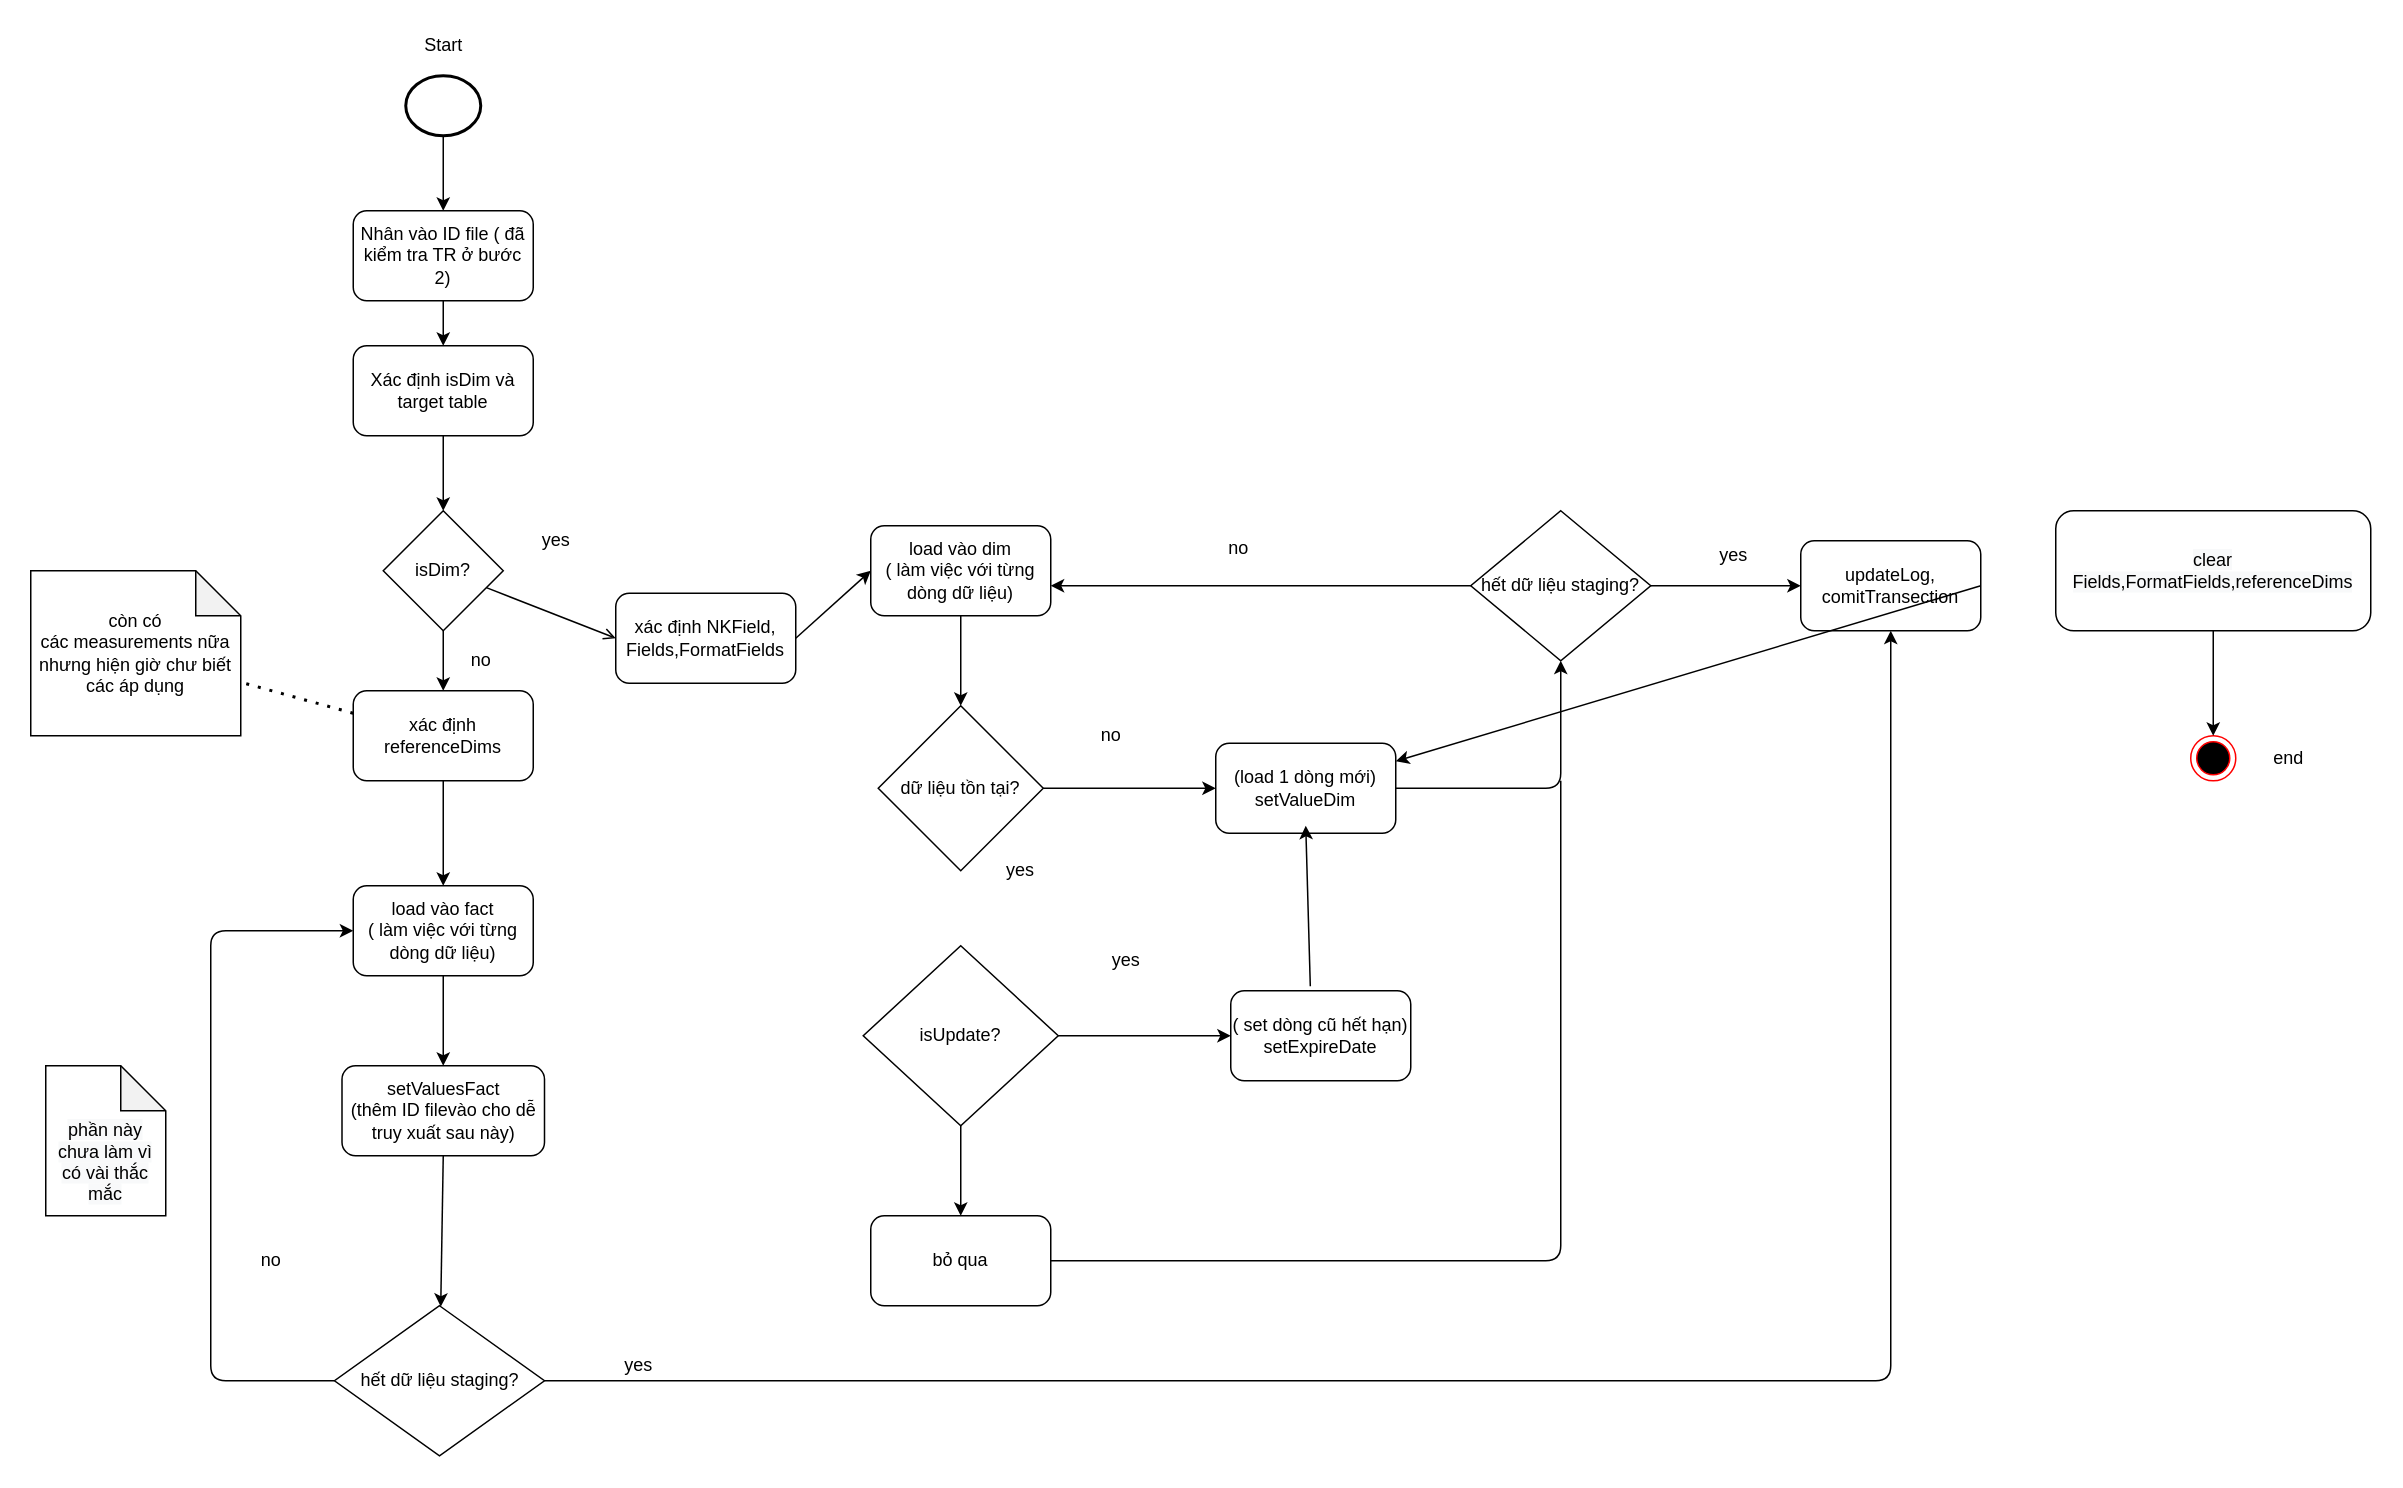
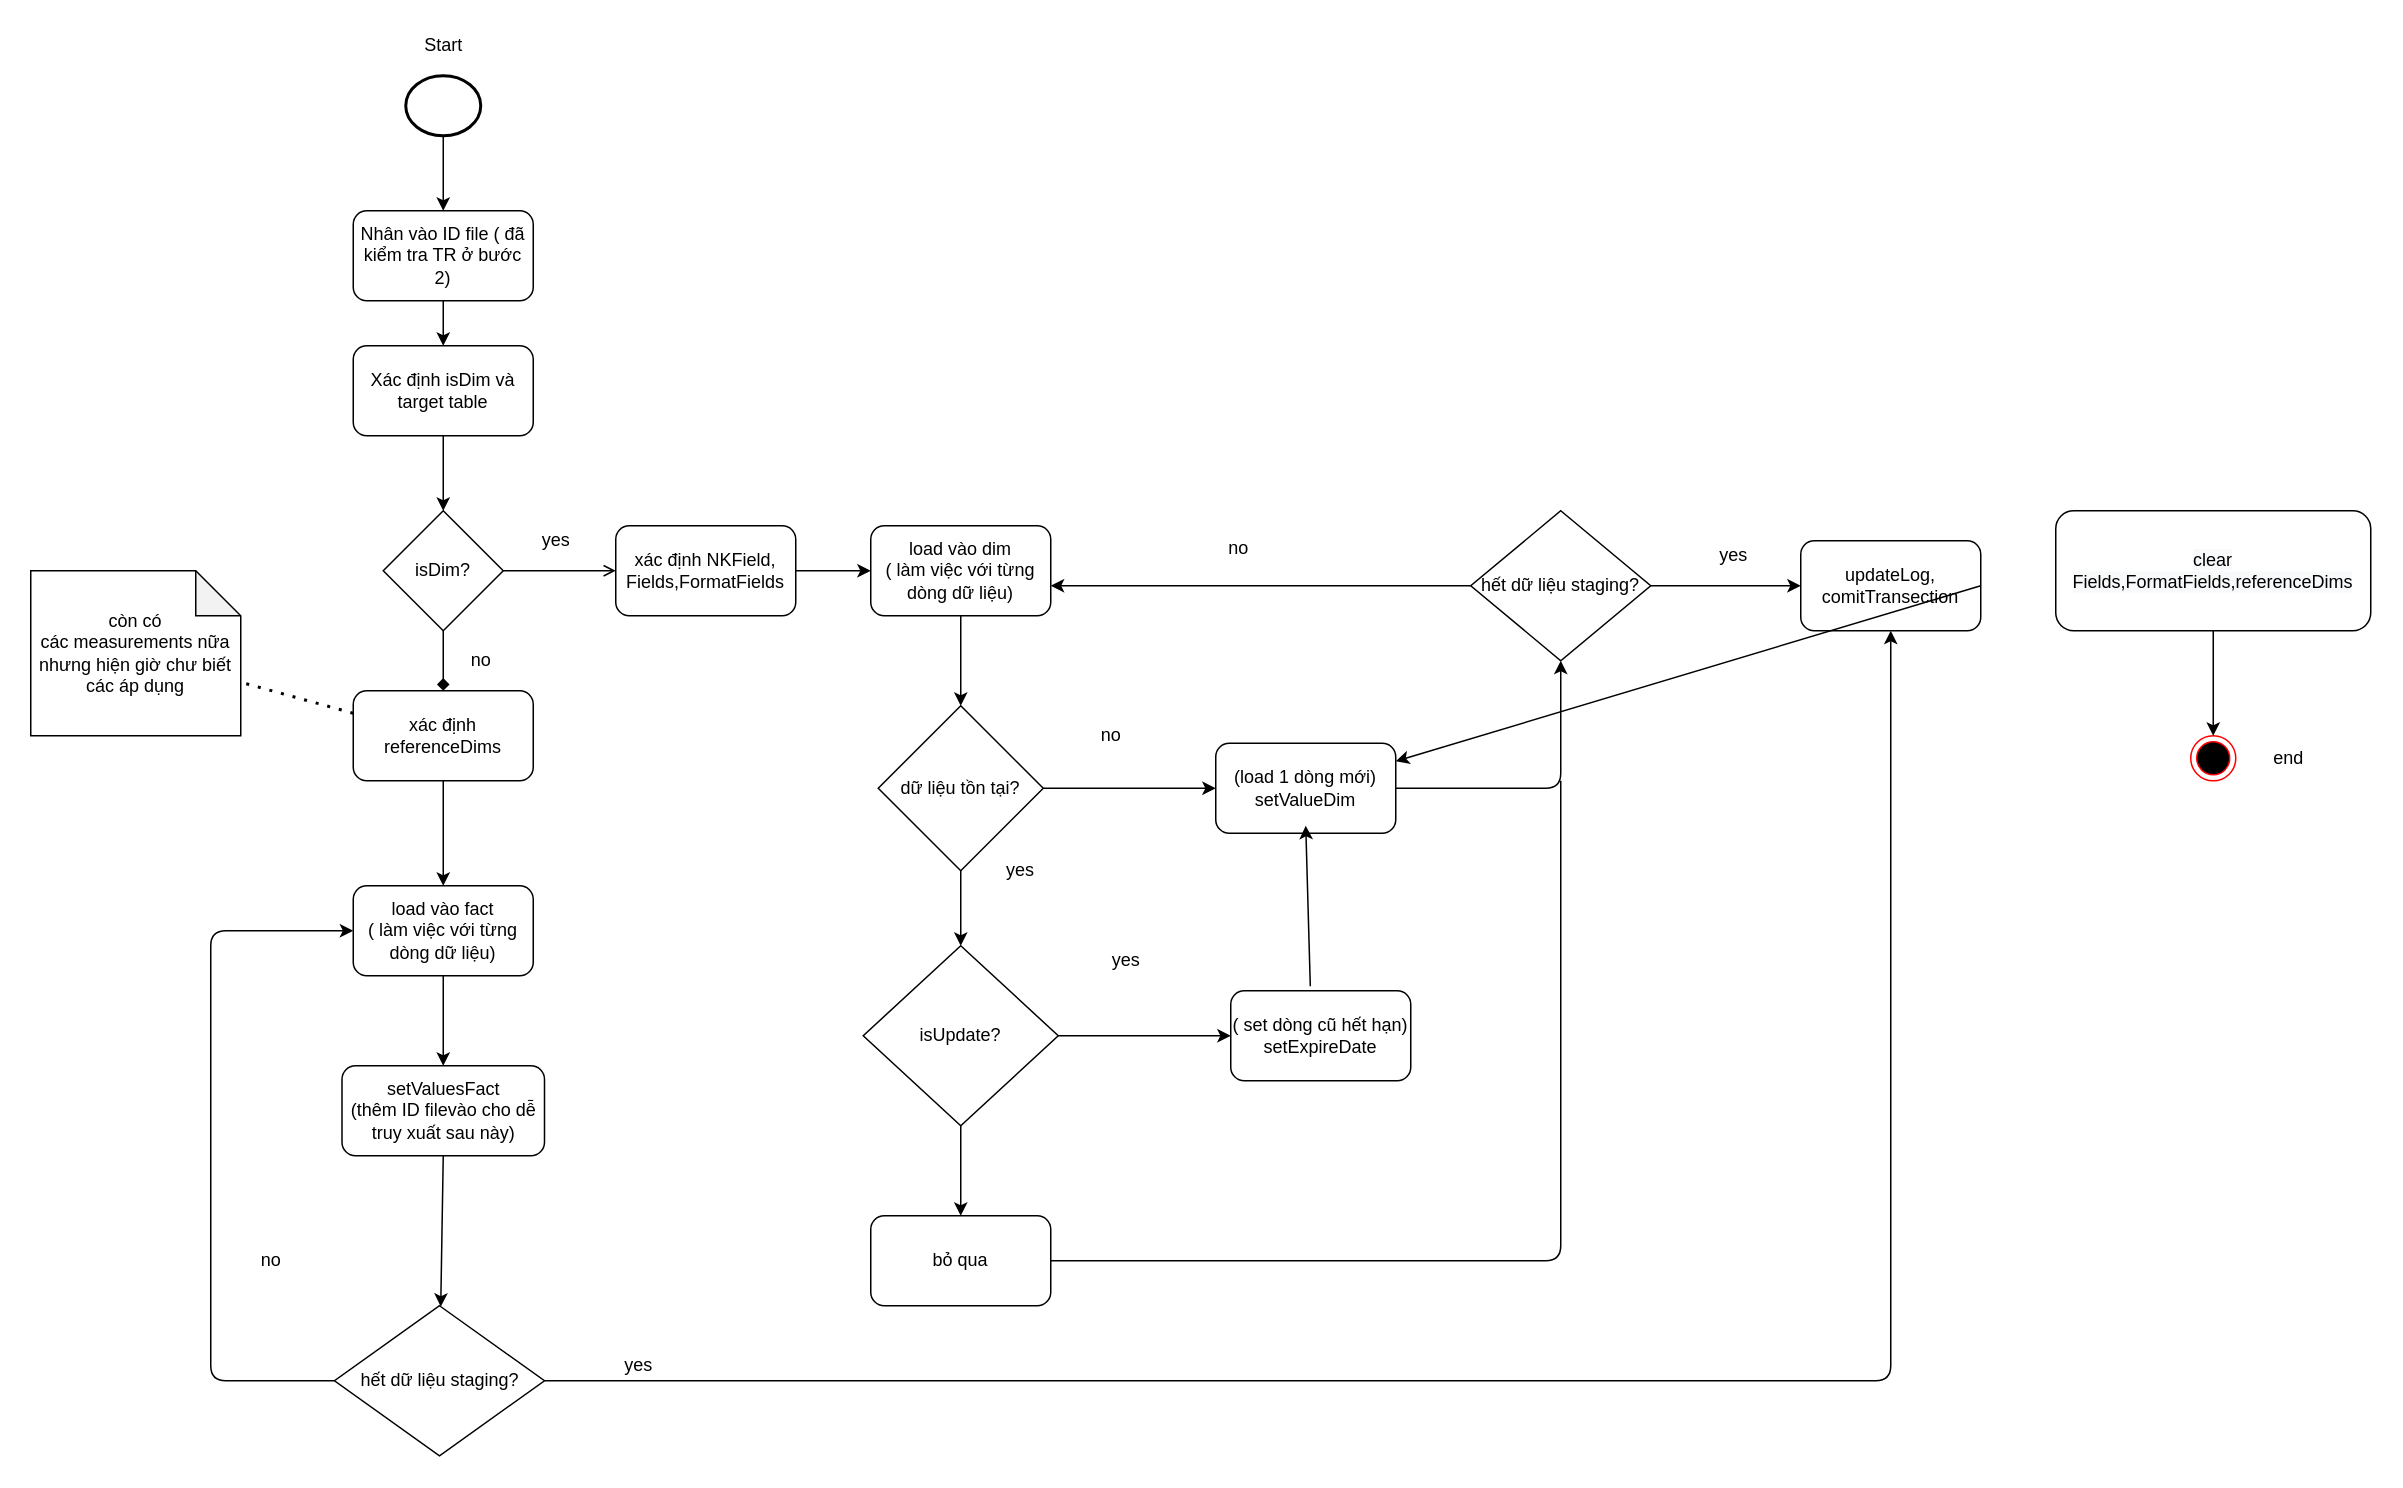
- <mxCell id="9" value="xác định NKField, Fields,FormatFields" style="rounded=1;whiteSpace=wrap;html=1;" vertex="1" parent="1"><mxGeometry x="410" y="395" width="120" height="60" as="geometry" /></mxCell>
+ <mxCell id="9" value="xác định NKField, Fields,FormatFields" style="rounded=1;whiteSpace=wrap;html=1;" vertex="1" parent="1"><mxGeometry x="410" y="350" width="120" height="60" as="geometry" /></mxCell>
- <mxCell id="13" value="" style="endArrow=classic;html=1;exitX=0.5;exitY=1;exitDx=0;exitDy=0;" edge="1" parent="1" source="8" target="12"><mxGeometry width="50" height="50" relative="1" as="geometry"><mxPoint x="550" y="380" as="sourcePoint" /><mxPoint x="600" y="330" as="targetPoint" /></mxGeometry></mxCell>
+ <mxCell id="13" value="" style="endArrow=diamond;html=1;exitX=0.5;exitY=1;exitDx=0;exitDy=0;" edge="1" parent="1" source="8" target="12"><mxGeometry width="50" height="50" relative="1" as="geometry"><mxPoint x="550" y="380" as="sourcePoint" /><mxPoint x="600" y="330" as="targetPoint" /></mxGeometry></mxCell>
+ <mxCell id="26" value="" style="endArrow=classic;html=1;exitX=0.5;exitY=1;exitDx=0;exitDy=0;" edge="1" parent="1" source="17" target="23"><mxGeometry width="50" height="50" relative="1" as="geometry"><mxPoint x="710" y="580" as="sourcePoint" /><mxPoint x="760" y="530" as="targetPoint" /></mxGeometry></mxCell>
- <mxCell id="57" value="&lt;br&gt;&lt;br&gt;&lt;span style=&quot;color: rgb(0 , 0 , 0) ; font-family: &amp;#34;helvetica&amp;#34; ; font-size: 12px ; font-style: normal ; font-weight: 400 ; letter-spacing: normal ; text-align: center ; text-indent: 0px ; text-transform: none ; word-spacing: 0px ; background-color: rgb(248 , 249 , 250) ; display: inline ; float: none&quot;&gt;phần này chưa làm vì có vài thắc mắc&lt;/span&gt;&lt;br&gt;" style="shape=note;whiteSpace=wrap;html=1;backgroundOutline=1;darkOpacity=0.05;" vertex="1" parent="1"><mxGeometry x="30" y="710" width="80" height="100" as="geometry" /></mxCell>
